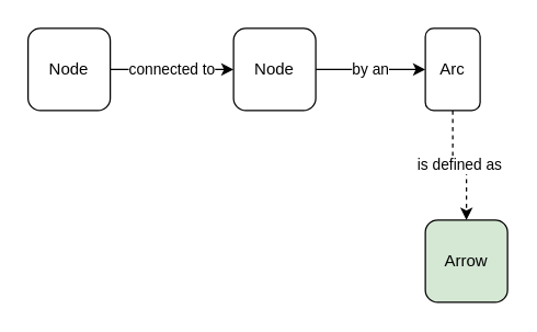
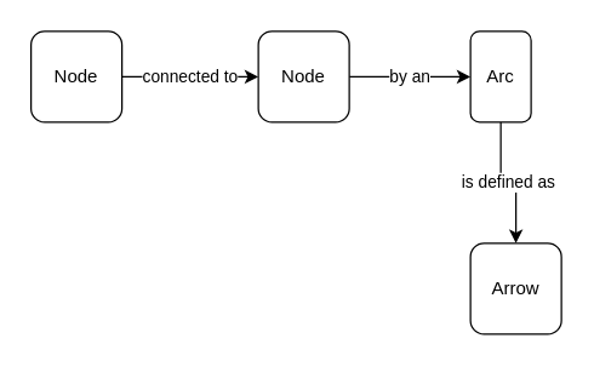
- <mxCell id="6" value="is defined as " style="edgeStyle=orthogonalEdgeStyle;rounded=0;orthogonalLoop=1;jettySize=auto;html=1;dashed=1;" edge="1" parent="1" source="7" target="8"><mxGeometry relative="1" as="geometry" /></mxCell>
+ <mxCell id="6" value="is defined as " style="edgeStyle=orthogonalEdgeStyle;rounded=0;orthogonalLoop=1;jettySize=auto;html=1;" edge="1" parent="1" source="7" target="8"><mxGeometry relative="1" as="geometry" /></mxCell>
- <mxCell id="8" value="Arrow" style="rounded=1;whiteSpace=wrap;html=1;fillColor=#d5e8d4;" vertex="1" parent="1"><mxGeometry x="310" y="160" width="60" height="60" as="geometry" /></mxCell>
+ <mxCell id="8" value="Arrow" style="rounded=1;whiteSpace=wrap;html=1;" vertex="1" parent="1"><mxGeometry x="310" y="160" width="60" height="60" as="geometry" /></mxCell>
